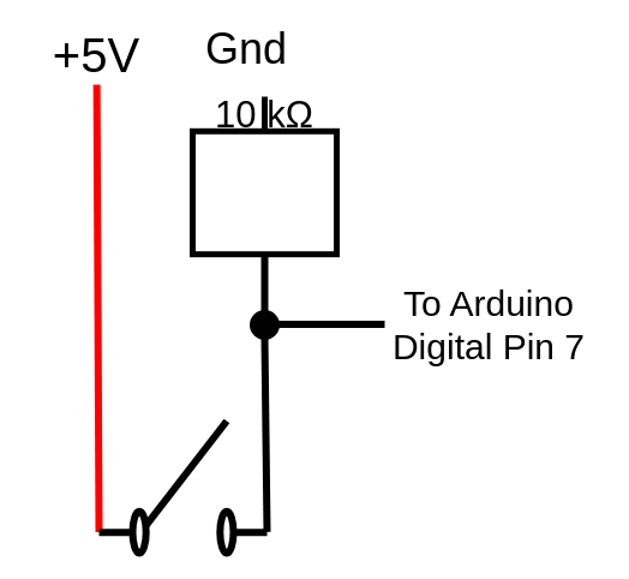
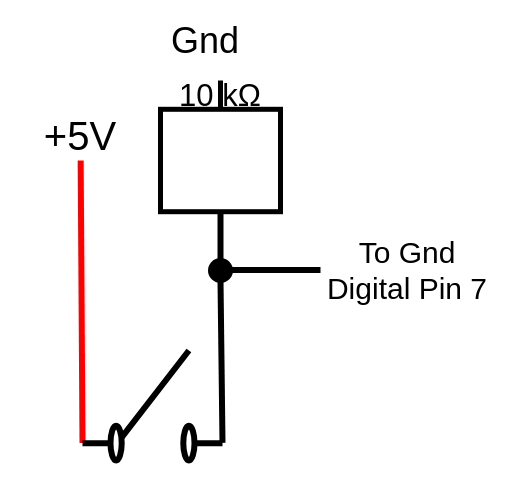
- <mxCell id="3" value="&lt;font style=&quot;font-size: 40px&quot;&gt;+5V&lt;/font&gt;" style="text;html=1;strokeColor=none;fillColor=none;align=center;verticalAlign=middle;whiteSpace=wrap;rounded=0;" parent="1" vertex="1"><mxGeometry x="20" y="20" width="120" height="50" as="geometry" /></mxCell>
+ <mxCell id="3" value="&lt;font style=&quot;font-size: 40px&quot;&gt;+5V&lt;/font&gt;" style="text;html=1;strokeColor=none;fillColor=none;align=center;verticalAlign=middle;whiteSpace=wrap;rounded=0;" parent="1" vertex="1"><mxGeometry x="20" y="110" width="120" height="50" as="geometry" /></mxCell>
- <mxCell id="7" value="&lt;font style=&quot;font-size: 30px&quot;&gt;To Arduino Digital Pin 7&lt;/font&gt;" style="text;html=1;strokeColor=none;fillColor=none;align=center;verticalAlign=middle;whiteSpace=wrap;rounded=0;" parent="1" vertex="1"><mxGeometry x="312" y="235" width="190" height="70" as="geometry" /></mxCell>
+ <mxCell id="7" value="&lt;font style=&quot;font-size: 30px&quot;&gt;To Gnd Digital Pin 7&lt;/font&gt;" style="text;html=1;strokeColor=none;fillColor=none;align=center;verticalAlign=middle;whiteSpace=wrap;rounded=0;" parent="1" vertex="1"><mxGeometry x="312" y="235" width="190" height="70" as="geometry" /></mxCell>
